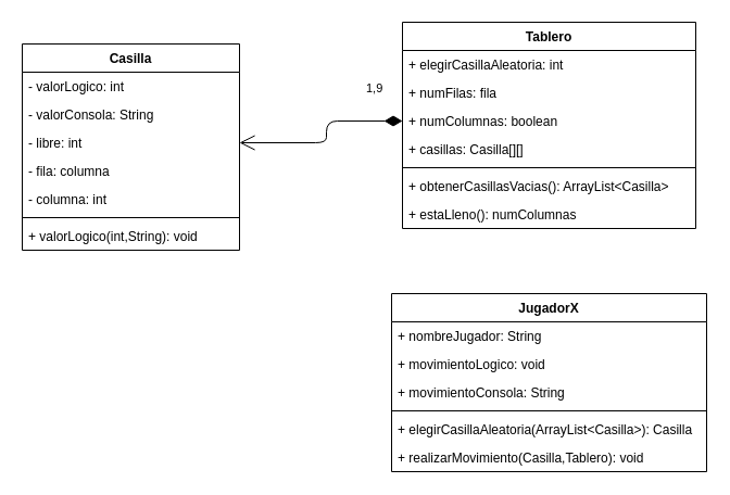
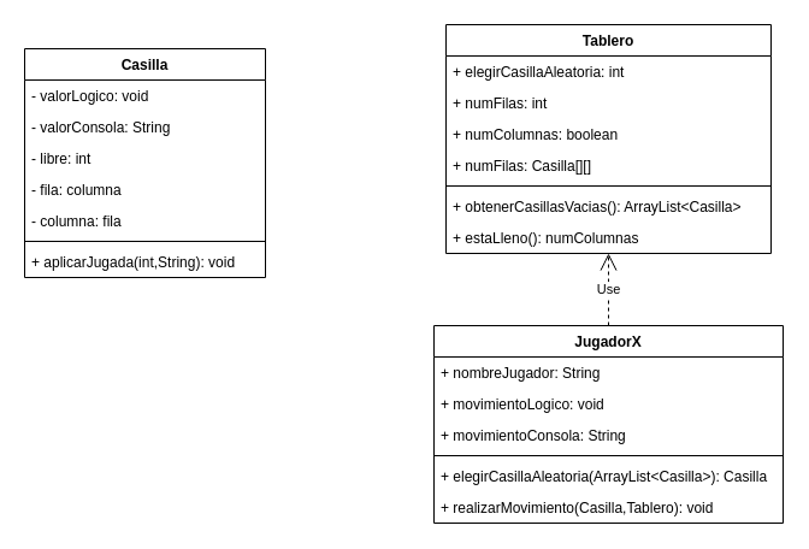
- <mxCell id="3" value="- valorLogico: int&#10;" style="text;strokeColor=none;fillColor=none;align=left;verticalAlign=top;spacingLeft=4;spacingRight=4;overflow=hidden;rotatable=0;points=[[0,0.5],[1,0.5]];portConstraint=eastwest;" vertex="1" parent="2"><mxGeometry y="26" width="200" height="26" as="geometry" /></mxCell>
+ <mxCell id="3" value="- valorLogico: void&#10;" style="text;strokeColor=none;fillColor=none;align=left;verticalAlign=top;spacingLeft=4;spacingRight=4;overflow=hidden;rotatable=0;points=[[0,0.5],[1,0.5]];portConstraint=eastwest;" vertex="1" parent="2"><mxGeometry y="26" width="200" height="26" as="geometry" /></mxCell>
- <mxCell id="12" value="+ numFilas: fila" style="text;strokeColor=none;fillColor=none;align=left;verticalAlign=top;spacingLeft=4;spacingRight=4;overflow=hidden;rotatable=0;points=[[0,0.5],[1,0.5]];portConstraint=eastwest;" vertex="1" parent="10"><mxGeometry y="52" width="270" height="26" as="geometry" /></mxCell>
+ <mxCell id="12" value="+ numFilas: int" style="text;strokeColor=none;fillColor=none;align=left;verticalAlign=top;spacingLeft=4;spacingRight=4;overflow=hidden;rotatable=0;points=[[0,0.5],[1,0.5]];portConstraint=eastwest;" vertex="1" parent="10"><mxGeometry y="52" width="270" height="26" as="geometry" /></mxCell>
- <mxCell id="18" value="1,9" style="endArrow=open;html=1;endSize=12;startArrow=diamondThin;startSize=14;startFill=1;edgeStyle=orthogonalEdgeStyle;align=left;verticalAlign=bottom;entryX=1;entryY=0.5;entryDx=0;entryDy=0;exitX=0;exitY=0.5;exitDx=0;exitDy=0;" edge="1" parent="1" source="13" target="5"><mxGeometry x="-0.583" y="-21" relative="1" as="geometry"><mxPoint x="170" y="310" as="sourcePoint" /><mxPoint x="330" y="310" as="targetPoint" /><Array as="points"><mxPoint x="300" y="111" /><mxPoint x="300" y="131" /></Array><mxPoint as="offset" /></mxGeometry></mxCell>
- <mxCell id="14" value="+ casillas: Casilla[][]" style="text;strokeColor=none;fillColor=none;align=left;verticalAlign=top;spacingLeft=4;spacingRight=4;overflow=hidden;rotatable=0;points=[[0,0.5],[1,0.5]];portConstraint=eastwest;" vertex="1" parent="10"><mxGeometry y="104" width="270" height="26" as="geometry" /></mxCell>
+ <mxCell id="14" value="+ numFilas: Casilla[][]" style="text;strokeColor=none;fillColor=none;align=left;verticalAlign=top;spacingLeft=4;spacingRight=4;overflow=hidden;rotatable=0;points=[[0,0.5],[1,0.5]];portConstraint=eastwest;" vertex="1" parent="10"><mxGeometry y="104" width="270" height="26" as="geometry" /></mxCell>
- <mxCell id="7" value="- columna: int" style="text;strokeColor=none;fillColor=none;align=left;verticalAlign=top;spacingLeft=4;spacingRight=4;overflow=hidden;rotatable=0;points=[[0,0.5],[1,0.5]];portConstraint=eastwest;" vertex="1" parent="2"><mxGeometry y="130" width="200" height="26" as="geometry" /></mxCell>
+ <mxCell id="7" value="- columna: fila" style="text;strokeColor=none;fillColor=none;align=left;verticalAlign=top;spacingLeft=4;spacingRight=4;overflow=hidden;rotatable=0;points=[[0,0.5],[1,0.5]];portConstraint=eastwest;" vertex="1" parent="2"><mxGeometry y="130" width="200" height="26" as="geometry" /></mxCell>
- <mxCell id="9" value="+ valorLogico(int,String): void&#10;" style="text;strokeColor=none;fillColor=none;align=left;verticalAlign=top;spacingLeft=4;spacingRight=4;overflow=hidden;rotatable=0;points=[[0,0.5],[1,0.5]];portConstraint=eastwest;" vertex="1" parent="2"><mxGeometry y="164" width="200" height="26" as="geometry" /></mxCell>
+ <mxCell id="9" value="+ aplicarJugada(int,String): void&#10;" style="text;strokeColor=none;fillColor=none;align=left;verticalAlign=top;spacingLeft=4;spacingRight=4;overflow=hidden;rotatable=0;points=[[0,0.5],[1,0.5]];portConstraint=eastwest;" vertex="1" parent="2"><mxGeometry y="164" width="200" height="26" as="geometry" /></mxCell>
+ <mxCell id="26" value="Use" style="endArrow=open;endSize=12;dashed=1;html=1;exitX=0.5;exitY=0;exitDx=0;exitDy=0;" edge="1" parent="1" source="19" target="17"><mxGeometry width="160" relative="1" as="geometry"><mxPoint x="400" y="260" as="sourcePoint" /><mxPoint x="560" y="260" as="targetPoint" /></mxGeometry></mxCell>
